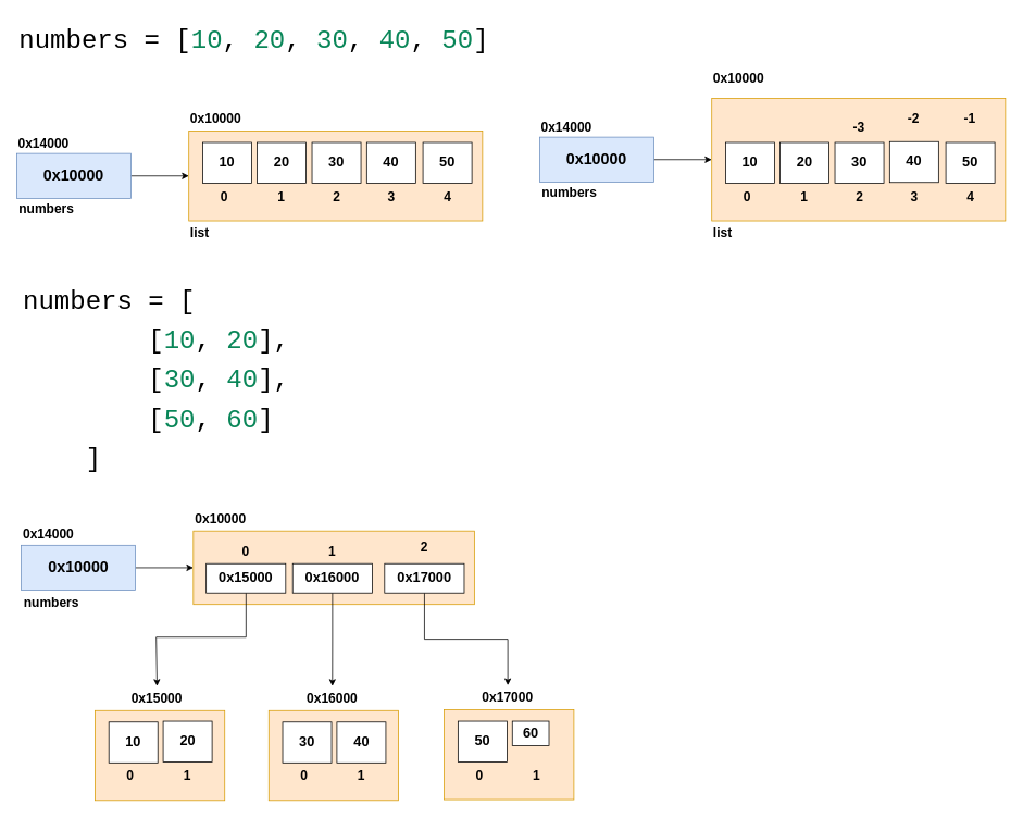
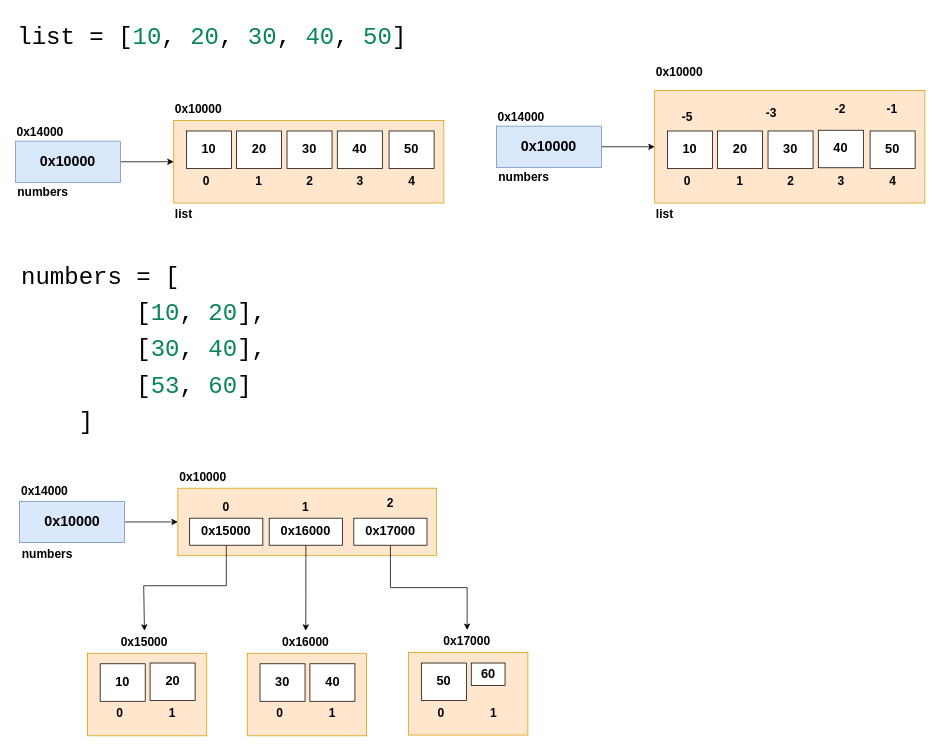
- <mxCell id="2" value="&lt;div style=&quot;color: #000000;background-color: #ffffff;font-family: Menlo, Monaco, 'Courier New', monospace;font-weight: normal;font-size: 32px;line-height: 48px;white-space: pre;&quot;&gt;&lt;div&gt;&lt;span style=&quot;color: #000000;&quot;&gt;numbers = [&lt;/span&gt;&lt;span style=&quot;color: #098658;&quot;&gt;10&lt;/span&gt;&lt;span style=&quot;color: #000000;&quot;&gt;, &lt;/span&gt;&lt;span style=&quot;color: #098658;&quot;&gt;20&lt;/span&gt;&lt;span style=&quot;color: #000000;&quot;&gt;, &lt;/span&gt;&lt;span style=&quot;color: #098658;&quot;&gt;30&lt;/span&gt;&lt;span style=&quot;color: #000000;&quot;&gt;, &lt;/span&gt;&lt;span style=&quot;color: #098658;&quot;&gt;40&lt;/span&gt;&lt;span style=&quot;color: #000000;&quot;&gt;, &lt;/span&gt;&lt;span style=&quot;color: #098658;&quot;&gt;50&lt;/span&gt;&lt;span style=&quot;color: #000000;&quot;&gt;]&lt;/span&gt;&lt;/div&gt;&lt;/div&gt;" style="text;whiteSpace=wrap;html=1;" vertex="1" parent="1"><mxGeometry x="21" y="20" width="560" height="70" as="geometry" /></mxCell>
+ <mxCell id="2" value="&lt;div style=&quot;color: #000000;background-color: #ffffff;font-family: Menlo, Monaco, 'Courier New', monospace;font-weight: normal;font-size: 32px;line-height: 48px;white-space: pre;&quot;&gt;&lt;div&gt;&lt;span style=&quot;color: #000000;&quot;&gt;list = [&lt;/span&gt;&lt;span style=&quot;color: #098658;&quot;&gt;10&lt;/span&gt;&lt;span style=&quot;color: #000000;&quot;&gt;, &lt;/span&gt;&lt;span style=&quot;color: #098658;&quot;&gt;20&lt;/span&gt;&lt;span style=&quot;color: #000000;&quot;&gt;, &lt;/span&gt;&lt;span style=&quot;color: #098658;&quot;&gt;30&lt;/span&gt;&lt;span style=&quot;color: #000000;&quot;&gt;, &lt;/span&gt;&lt;span style=&quot;color: #098658;&quot;&gt;40&lt;/span&gt;&lt;span style=&quot;color: #000000;&quot;&gt;, &lt;/span&gt;&lt;span style=&quot;color: #098658;&quot;&gt;50&lt;/span&gt;&lt;span style=&quot;color: #000000;&quot;&gt;]&lt;/span&gt;&lt;/div&gt;&lt;/div&gt;" style="text;whiteSpace=wrap;html=1;" vertex="1" parent="1"><mxGeometry x="21" y="20" width="560" height="70" as="geometry" /></mxCell>
+ <mxCell id="71" value="-5" style="text;html=1;align=center;verticalAlign=middle;whiteSpace=wrap;rounded=0;fontStyle=1;fontSize=16;" vertex="1" parent="1"><mxGeometry x="888.75" y="140" width="53" height="30" as="geometry" /></mxCell>
- <mxCell id="72" value="-3" style="text;html=1;align=center;verticalAlign=middle;whiteSpace=wrap;rounded=0;fontStyle=1;fontSize=16;" vertex="1" parent="1"><mxGeometry x="1026.25" y="140" width="53" height="30" as="geometry" /></mxCell>
+ <mxCell id="72" value="-3" style="text;html=1;align=center;verticalAlign=middle;whiteSpace=wrap;rounded=0;fontStyle=1;fontSize=16;" vertex="1" parent="1"><mxGeometry x="1001.25" y="135" width="53" height="30" as="geometry" /></mxCell>
- <mxCell id="20" value="&lt;div style=&quot;color: #000000;background-color: #ffffff;font-family: Menlo, Monaco, 'Courier New', monospace;font-weight: normal;font-size: 32px;line-height: 48px;white-space: pre;&quot;&gt;&lt;div&gt;&lt;span style=&quot;color: #000000;&quot;&gt;numbers = [&lt;/span&gt;&lt;/div&gt;&lt;div&gt;&lt;span style=&quot;color: #000000;&quot;&gt;        [&lt;/span&gt;&lt;span style=&quot;color: #098658;&quot;&gt;10&lt;/span&gt;&lt;span style=&quot;color: #000000;&quot;&gt;, &lt;/span&gt;&lt;span style=&quot;color: #098658;&quot;&gt;20&lt;/span&gt;&lt;span style=&quot;color: #000000;&quot;&gt;],&lt;/span&gt;&lt;/div&gt;&lt;div&gt;&lt;span style=&quot;color: #000000;&quot;&gt;        [&lt;/span&gt;&lt;span style=&quot;color: #098658;&quot;&gt;30&lt;/span&gt;&lt;span style=&quot;color: #000000;&quot;&gt;, &lt;/span&gt;&lt;span style=&quot;color: #098658;&quot;&gt;40&lt;/span&gt;&lt;span style=&quot;color: #000000;&quot;&gt;],&lt;/span&gt;&lt;/div&gt;&lt;div&gt;&lt;span style=&quot;color: #000000;&quot;&gt;        [&lt;/span&gt;&lt;span style=&quot;color: #098658;&quot;&gt;50&lt;/span&gt;&lt;span style=&quot;color: #000000;&quot;&gt;, &lt;/span&gt;&lt;span style=&quot;color: #098658;&quot;&gt;60&lt;/span&gt;&lt;span style=&quot;color: #000000;&quot;&gt;]&lt;/span&gt;&lt;/div&gt;&lt;div&gt;&lt;span style=&quot;color: #000000;&quot;&gt;    ]&lt;/span&gt;&lt;/div&gt;&lt;/div&gt;" style="text;whiteSpace=wrap;html=1;" vertex="1" parent="1"><mxGeometry x="25.5" y="340" width="360" height="260" as="geometry" /></mxCell>
+ <mxCell id="20" value="&lt;div style=&quot;color: #000000;background-color: #ffffff;font-family: Menlo, Monaco, 'Courier New', monospace;font-weight: normal;font-size: 32px;line-height: 48px;white-space: pre;&quot;&gt;&lt;div&gt;&lt;span style=&quot;color: #000000;&quot;&gt;numbers = [&lt;/span&gt;&lt;/div&gt;&lt;div&gt;&lt;span style=&quot;color: #000000;&quot;&gt;        [&lt;/span&gt;&lt;span style=&quot;color: #098658;&quot;&gt;10&lt;/span&gt;&lt;span style=&quot;color: #000000;&quot;&gt;, &lt;/span&gt;&lt;span style=&quot;color: #098658;&quot;&gt;20&lt;/span&gt;&lt;span style=&quot;color: #000000;&quot;&gt;],&lt;/span&gt;&lt;/div&gt;&lt;div&gt;&lt;span style=&quot;color: #000000;&quot;&gt;        [&lt;/span&gt;&lt;span style=&quot;color: #098658;&quot;&gt;30&lt;/span&gt;&lt;span style=&quot;color: #000000;&quot;&gt;, &lt;/span&gt;&lt;span style=&quot;color: #098658;&quot;&gt;40&lt;/span&gt;&lt;span style=&quot;color: #000000;&quot;&gt;],&lt;/span&gt;&lt;/div&gt;&lt;div&gt;&lt;span style=&quot;color: #000000;&quot;&gt;        [&lt;/span&gt;&lt;span style=&quot;color: #098658;&quot;&gt;53&lt;/span&gt;&lt;span style=&quot;color: #000000;&quot;&gt;, &lt;/span&gt;&lt;span style=&quot;color: #098658;&quot;&gt;60&lt;/span&gt;&lt;span style=&quot;color: #000000;&quot;&gt;]&lt;/span&gt;&lt;/div&gt;&lt;div&gt;&lt;span style=&quot;color: #000000;&quot;&gt;    ]&lt;/span&gt;&lt;/div&gt;&lt;/div&gt;" style="text;whiteSpace=wrap;html=1;" vertex="1" parent="1"><mxGeometry x="25.5" y="340" width="360" height="260" as="geometry" /></mxCell>
